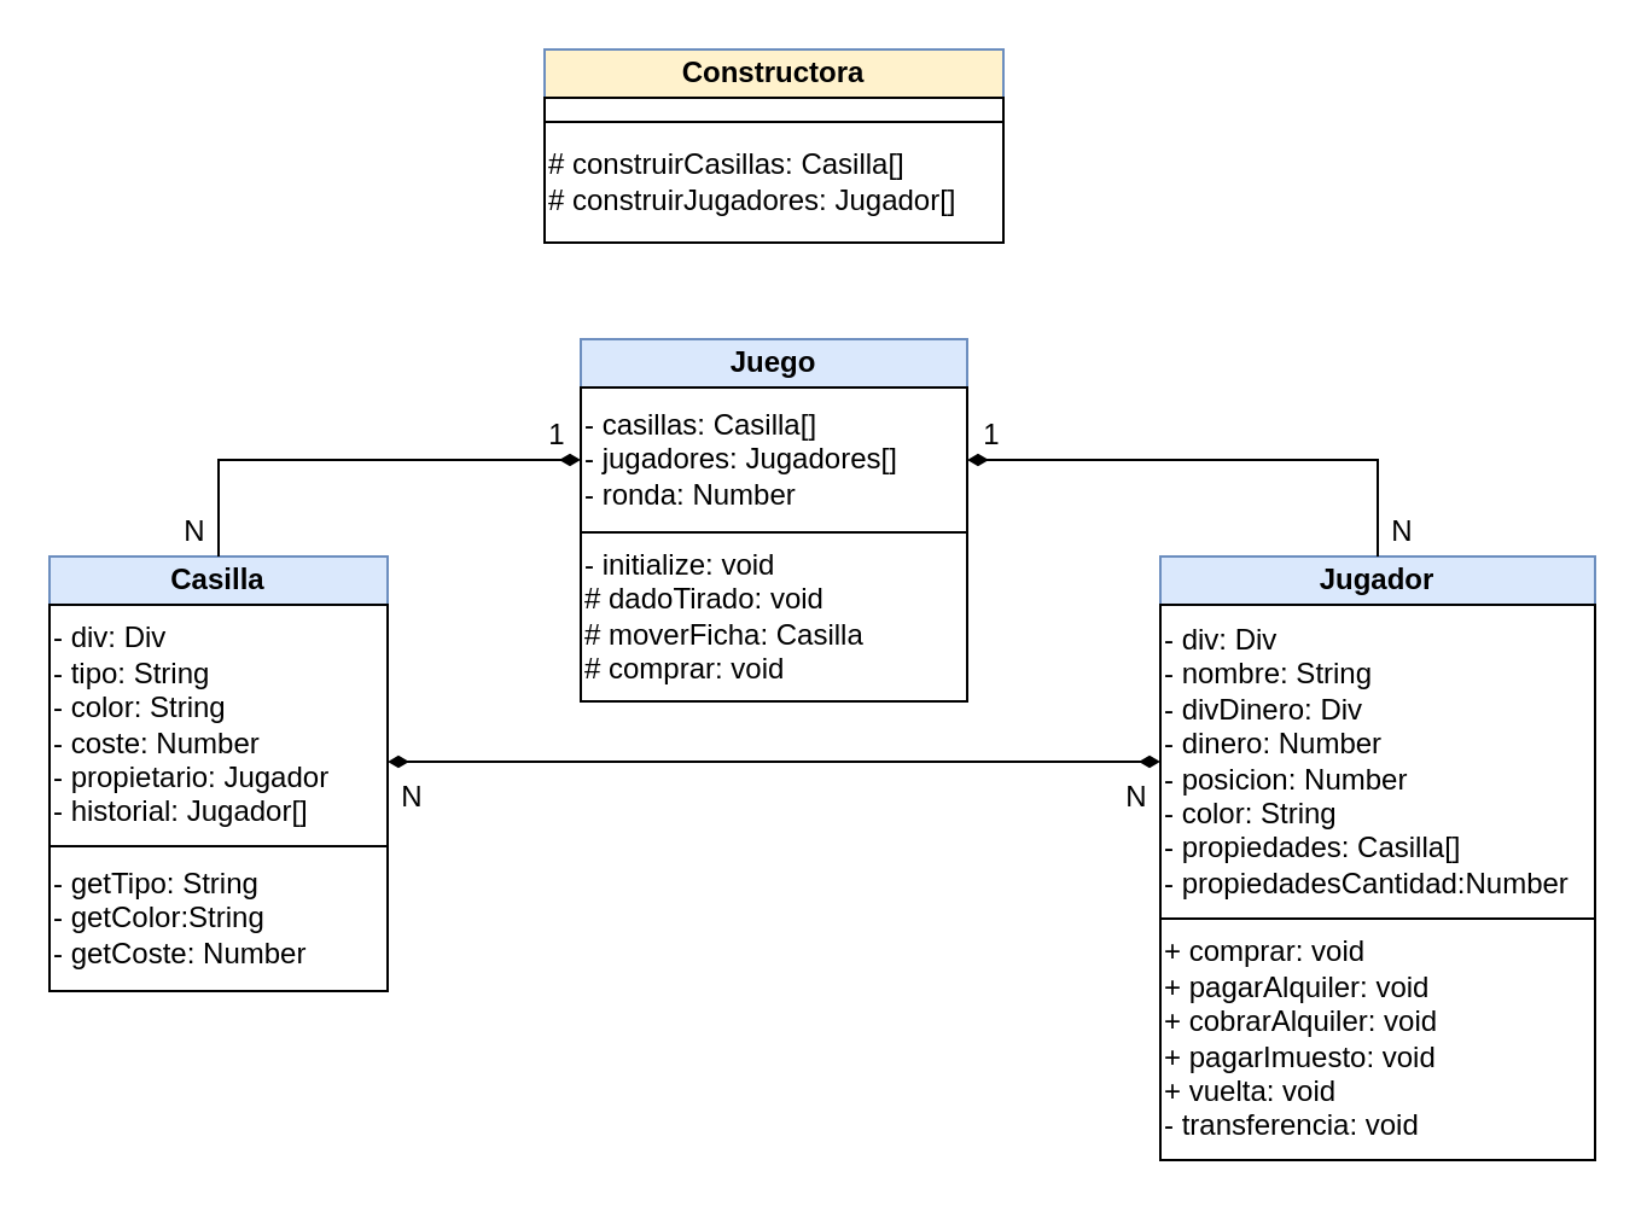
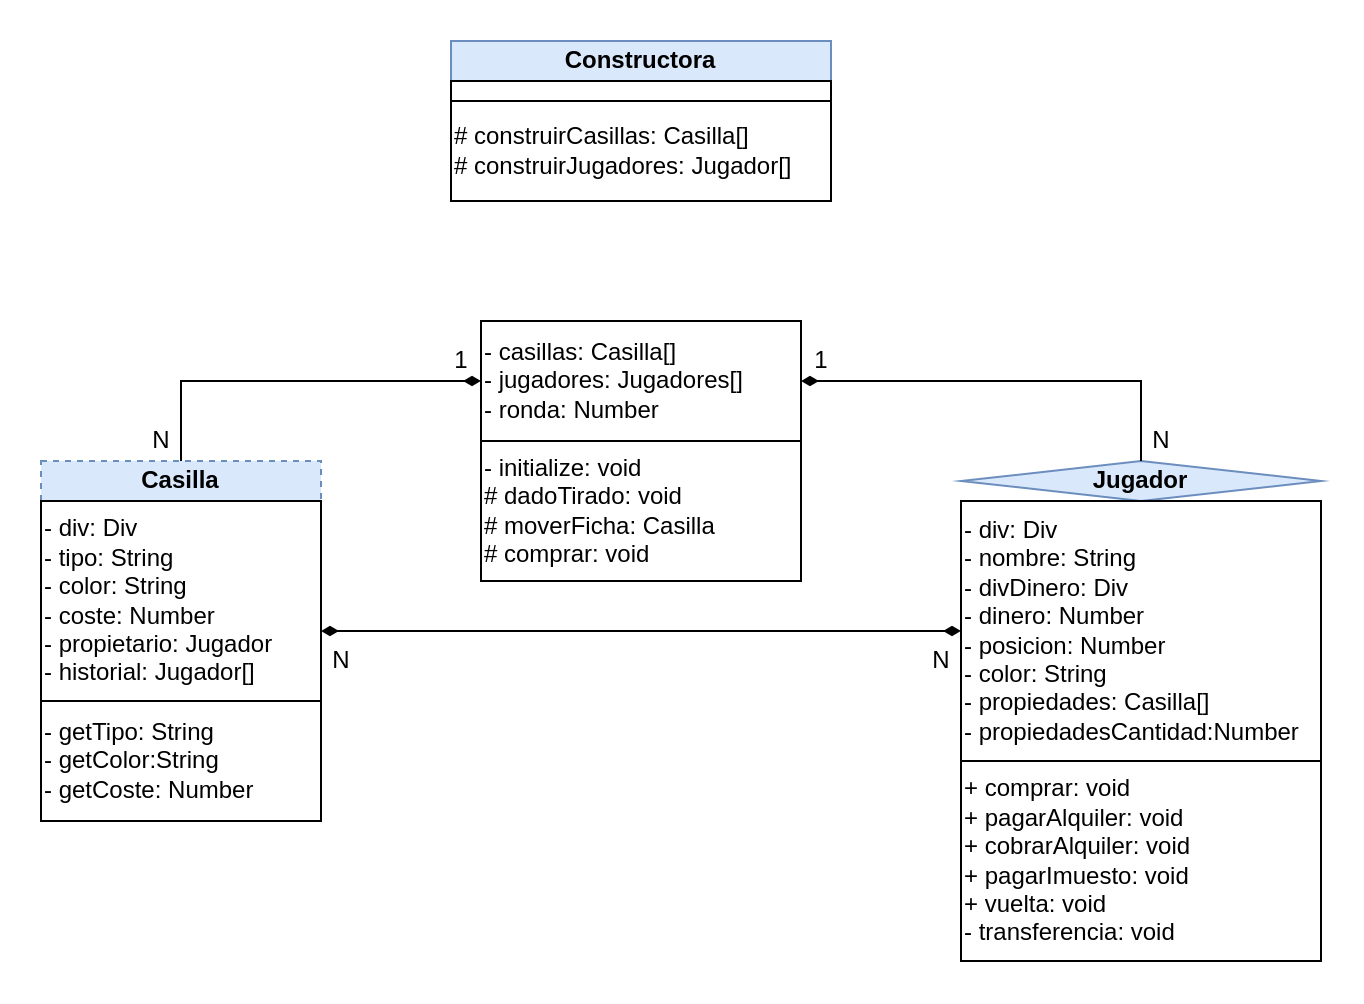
- <mxCell id="15" value="&lt;b&gt;Constructora&lt;/b&gt;" style="rounded=0;whiteSpace=wrap;html=1;fillColor=#fff2cc;strokeColor=#6c8ebf;" vertex="1" parent="14"><mxGeometry width="190" height="20" as="geometry" /></mxCell>
+ <mxCell id="15" value="&lt;b&gt;Constructora&lt;/b&gt;" style="rounded=0;whiteSpace=wrap;html=1;fillColor=#dae8fc;strokeColor=#6c8ebf;" vertex="1" parent="14"><mxGeometry width="190" height="20" as="geometry" /></mxCell>
- <mxCell id="11" value="&lt;b&gt;Juego&lt;/b&gt;" style="rounded=0;whiteSpace=wrap;html=1;fillColor=#dae8fc;strokeColor=#6c8ebf;" vertex="1" parent="10"><mxGeometry width="160" height="20" as="geometry" /></mxCell>
- <mxCell id="3" value="&lt;b&gt;Casilla&lt;/b&gt;" style="rounded=0;whiteSpace=wrap;html=1;fillColor=#dae8fc;strokeColor=#6c8ebf;" vertex="1" parent="2"><mxGeometry width="140" height="20" as="geometry" /></mxCell>
+ <mxCell id="3" value="&lt;b&gt;Casilla&lt;/b&gt;" style="rounded=0;whiteSpace=wrap;html=1;fillColor=#dae8fc;strokeColor=#6c8ebf;dashed=1;" vertex="1" parent="2"><mxGeometry width="140" height="20" as="geometry" /></mxCell>
- <mxCell id="7" value="&lt;b&gt;Jugador&lt;/b&gt;" style="rounded=0;whiteSpace=wrap;html=1;fillColor=#dae8fc;strokeColor=#6c8ebf;" vertex="1" parent="6"><mxGeometry width="180" height="20" as="geometry" /></mxCell>
+ <mxCell id="7" value="&lt;b&gt;Jugador&lt;/b&gt;" style="rhombus;whiteSpace=wrap;html=1;fillColor=#dae8fc;strokeColor=#6c8ebf;" vertex="1" parent="6"><mxGeometry width="180" height="20" as="geometry" /></mxCell>
